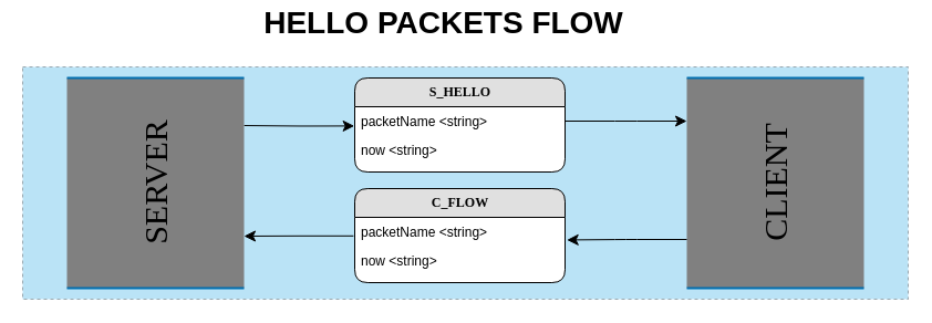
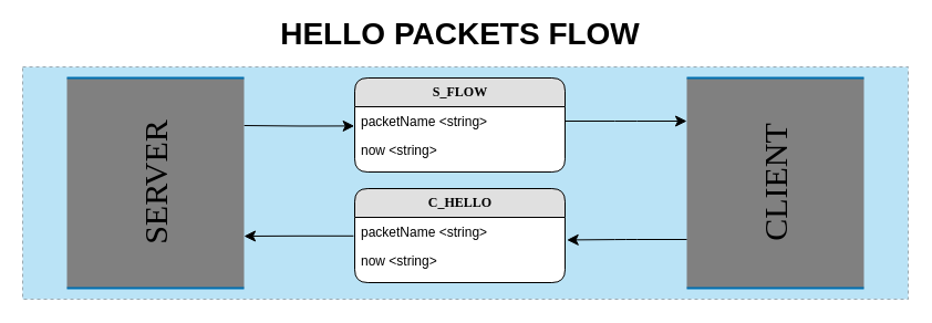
- <mxCell id="9" value="&lt;font style=&quot;font-size: 28px&quot;&gt;&lt;b&gt;HELLO PACKETS FLOW&lt;/b&gt;&lt;/font&gt;" style="text;html=1;align=center;verticalAlign=middle;resizable=0;points=[];autosize=1;" vertex="1" parent="1"><mxGeometry x="230" y="10" width="340" height="20" as="geometry" /></mxCell>
+ <mxCell id="9" value="&lt;font style=&quot;font-size: 28px&quot;&gt;&lt;b&gt;HELLO PACKETS FLOW&lt;/b&gt;&lt;/font&gt;" style="text;html=1;align=center;verticalAlign=middle;resizable=0;points=[];autosize=1;" vertex="1" parent="1"><mxGeometry x="245" y="20" width="340" height="20" as="geometry" /></mxCell>
- <mxCell id="10" value="S_HELLO" style="swimlane;html=1;fontStyle=1;childLayout=stackLayout;horizontal=1;startSize=26;fillColor=#e0e0e0;horizontalStack=0;resizeParent=1;resizeLast=0;collapsible=1;marginBottom=0;swimlaneFillColor=#ffffff;align=center;rounded=1;shadow=0;comic=0;labelBackgroundColor=none;strokeWidth=1;fontFamily=Verdana;fontSize=12;fontColor=#000000;" parent="1" vertex="1"><mxGeometry x="320" y="70" width="190" height="85" as="geometry" /></mxCell>
+ <mxCell id="10" value="S_FLOW" style="swimlane;html=1;fontStyle=1;childLayout=stackLayout;horizontal=1;startSize=26;fillColor=#e0e0e0;horizontalStack=0;resizeParent=1;resizeLast=0;collapsible=1;marginBottom=0;swimlaneFillColor=#ffffff;align=center;rounded=1;shadow=0;comic=0;labelBackgroundColor=none;strokeWidth=1;fontFamily=Verdana;fontSize=12;fontColor=#000000;" parent="1" vertex="1"><mxGeometry x="320" y="70" width="190" height="85" as="geometry" /></mxCell>
- <mxCell id="13" value="C_FLOW" style="swimlane;html=1;fontStyle=1;childLayout=stackLayout;horizontal=1;startSize=26;fillColor=#e0e0e0;horizontalStack=0;resizeParent=1;resizeLast=0;collapsible=1;marginBottom=0;swimlaneFillColor=#ffffff;align=center;rounded=1;shadow=0;comic=0;labelBackgroundColor=none;strokeWidth=1;fontFamily=Verdana;fontSize=12;fontColor=#000000;" parent="1" vertex="1"><mxGeometry x="320" y="170" width="190" height="85" as="geometry" /></mxCell>
+ <mxCell id="13" value="C_HELLO" style="swimlane;html=1;fontStyle=1;childLayout=stackLayout;horizontal=1;startSize=26;fillColor=#e0e0e0;horizontalStack=0;resizeParent=1;resizeLast=0;collapsible=1;marginBottom=0;swimlaneFillColor=#ffffff;align=center;rounded=1;shadow=0;comic=0;labelBackgroundColor=none;strokeWidth=1;fontFamily=Verdana;fontSize=12;fontColor=#000000;" parent="1" vertex="1"><mxGeometry x="320" y="170" width="190" height="85" as="geometry" /></mxCell>
